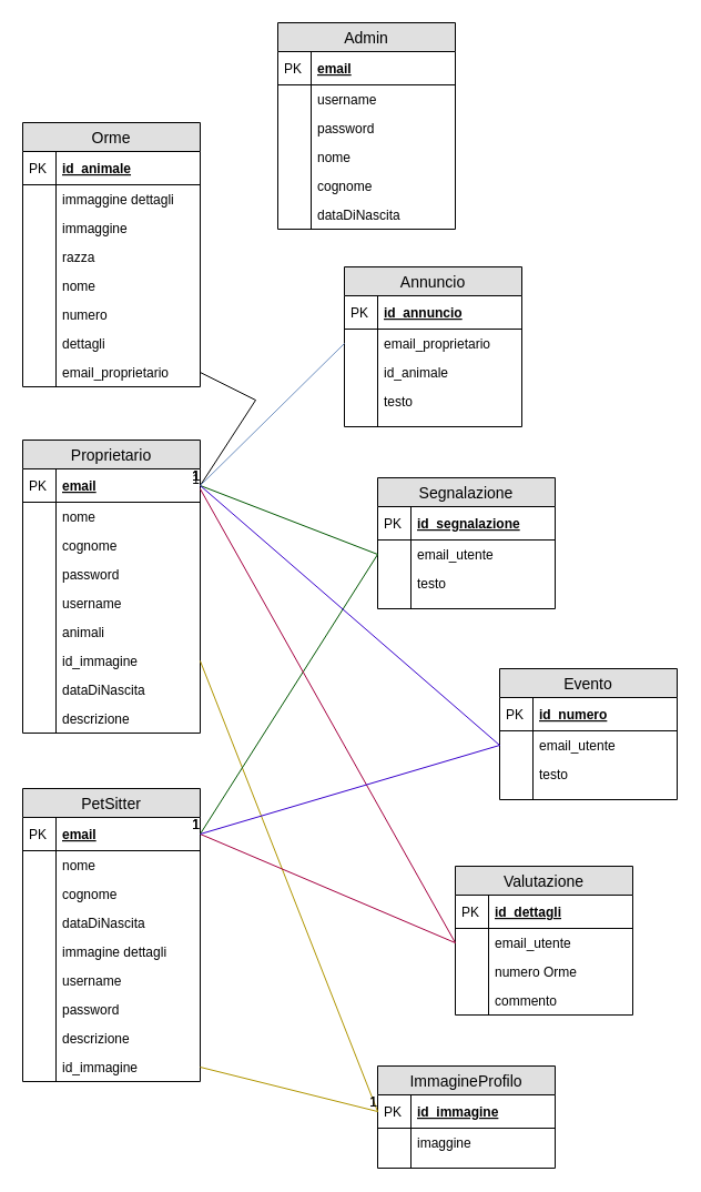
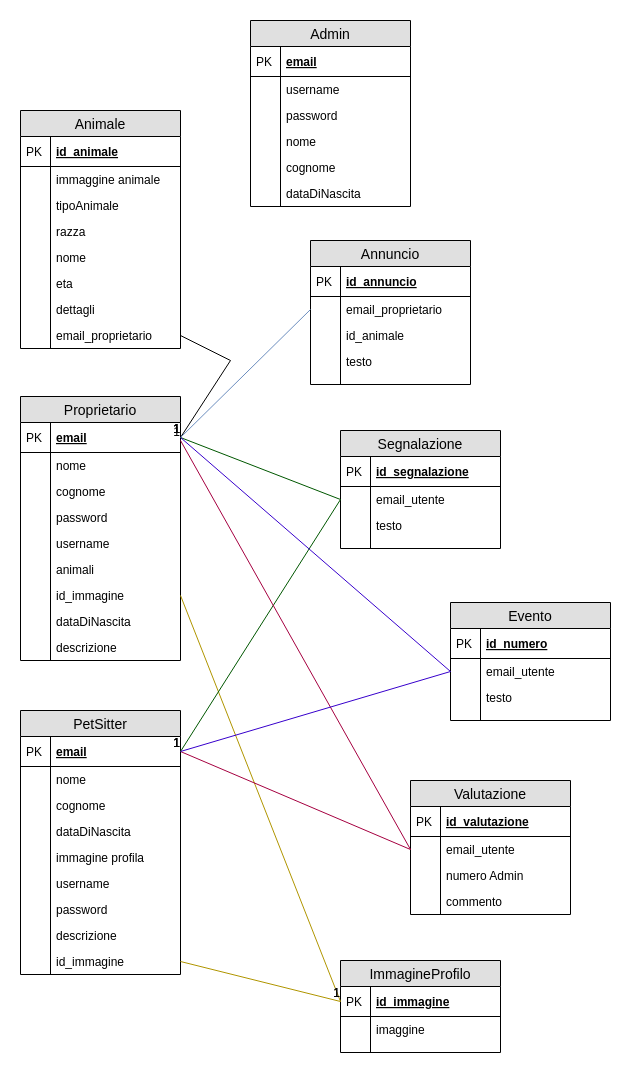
- <mxCell id="32" value="Orme" style="swimlane;fontStyle=0;childLayout=stackLayout;horizontal=1;startSize=26;fillColor=#e0e0e0;horizontalStack=0;resizeParent=1;resizeParentMax=0;resizeLast=0;collapsible=1;marginBottom=0;swimlaneFillColor=#ffffff;align=center;fontSize=14;" parent="1" vertex="1"><mxGeometry x="20" y="110" width="160" height="238" as="geometry" /></mxCell>
+ <mxCell id="32" value="Animale" style="swimlane;fontStyle=0;childLayout=stackLayout;horizontal=1;startSize=26;fillColor=#e0e0e0;horizontalStack=0;resizeParent=1;resizeParentMax=0;resizeLast=0;collapsible=1;marginBottom=0;swimlaneFillColor=#ffffff;align=center;fontSize=14;" parent="1" vertex="1"><mxGeometry x="20" y="110" width="160" height="238" as="geometry" /></mxCell>
- <mxCell id="35" value="immaggine dettagli&#10;" style="shape=partialRectangle;top=0;left=0;right=0;bottom=0;align=left;verticalAlign=top;fillColor=none;spacingLeft=34;spacingRight=4;overflow=hidden;rotatable=0;points=[[0,0.5],[1,0.5]];portConstraint=eastwest;dropTarget=0;fontSize=12;" parent="32" vertex="1"><mxGeometry y="56" width="160" height="26" as="geometry" /></mxCell>
+ <mxCell id="35" value="immaggine animale&#10;" style="shape=partialRectangle;top=0;left=0;right=0;bottom=0;align=left;verticalAlign=top;fillColor=none;spacingLeft=34;spacingRight=4;overflow=hidden;rotatable=0;points=[[0,0.5],[1,0.5]];portConstraint=eastwest;dropTarget=0;fontSize=12;" parent="32" vertex="1"><mxGeometry y="56" width="160" height="26" as="geometry" /></mxCell>
- <mxCell id="37" value="immaggine" style="shape=partialRectangle;top=0;left=0;right=0;bottom=0;align=left;verticalAlign=top;fillColor=none;spacingLeft=34;spacingRight=4;overflow=hidden;rotatable=0;points=[[0,0.5],[1,0.5]];portConstraint=eastwest;dropTarget=0;fontSize=12;" parent="32" vertex="1"><mxGeometry y="82" width="160" height="26" as="geometry" /></mxCell>
+ <mxCell id="37" value="tipoAnimale" style="shape=partialRectangle;top=0;left=0;right=0;bottom=0;align=left;verticalAlign=top;fillColor=none;spacingLeft=34;spacingRight=4;overflow=hidden;rotatable=0;points=[[0,0.5],[1,0.5]];portConstraint=eastwest;dropTarget=0;fontSize=12;" parent="32" vertex="1"><mxGeometry y="82" width="160" height="26" as="geometry" /></mxCell>
- <mxCell id="43" value="numero" style="shape=partialRectangle;top=0;left=0;right=0;bottom=0;align=left;verticalAlign=top;fillColor=none;spacingLeft=34;spacingRight=4;overflow=hidden;rotatable=0;points=[[0,0.5],[1,0.5]];portConstraint=eastwest;dropTarget=0;fontSize=12;" parent="32" vertex="1"><mxGeometry y="160" width="160" height="26" as="geometry" /></mxCell>
+ <mxCell id="43" value="eta" style="shape=partialRectangle;top=0;left=0;right=0;bottom=0;align=left;verticalAlign=top;fillColor=none;spacingLeft=34;spacingRight=4;overflow=hidden;rotatable=0;points=[[0,0.5],[1,0.5]];portConstraint=eastwest;dropTarget=0;fontSize=12;" parent="32" vertex="1"><mxGeometry y="160" width="160" height="26" as="geometry" /></mxCell>
- <mxCell id="88" value="id_dettagli" style="shape=partialRectangle;top=0;left=0;right=0;bottom=1;align=left;verticalAlign=middle;fillColor=none;spacingLeft=34;spacingRight=4;overflow=hidden;rotatable=0;points=[[0,0.5],[1,0.5]];portConstraint=eastwest;dropTarget=0;fontStyle=5;fontSize=12;" parent="87" vertex="1"><mxGeometry y="26" width="160" height="30" as="geometry" /></mxCell>
+ <mxCell id="88" value="id_valutazione" style="shape=partialRectangle;top=0;left=0;right=0;bottom=1;align=left;verticalAlign=middle;fillColor=none;spacingLeft=34;spacingRight=4;overflow=hidden;rotatable=0;points=[[0,0.5],[1,0.5]];portConstraint=eastwest;dropTarget=0;fontStyle=5;fontSize=12;" parent="87" vertex="1"><mxGeometry y="26" width="160" height="30" as="geometry" /></mxCell>
- <mxCell id="105" value="immagine dettagli&#10;" style="shape=partialRectangle;top=0;left=0;right=0;bottom=0;align=left;verticalAlign=top;fillColor=none;spacingLeft=34;spacingRight=4;overflow=hidden;rotatable=0;points=[[0,0.5],[1,0.5]];portConstraint=eastwest;dropTarget=0;fontSize=12;" parent="96" vertex="1"><mxGeometry y="134" width="160" height="26" as="geometry" /></mxCell>
+ <mxCell id="105" value="immagine profila&#10;" style="shape=partialRectangle;top=0;left=0;right=0;bottom=0;align=left;verticalAlign=top;fillColor=none;spacingLeft=34;spacingRight=4;overflow=hidden;rotatable=0;points=[[0,0.5],[1,0.5]];portConstraint=eastwest;dropTarget=0;fontSize=12;" parent="96" vertex="1"><mxGeometry y="134" width="160" height="26" as="geometry" /></mxCell>
- <mxCell id="92" value="numero Orme" style="shape=partialRectangle;top=0;left=0;right=0;bottom=0;align=left;verticalAlign=top;fillColor=none;spacingLeft=34;spacingRight=4;overflow=hidden;rotatable=0;points=[[0,0.5],[1,0.5]];portConstraint=eastwest;dropTarget=0;fontSize=12;" parent="87" vertex="1"><mxGeometry y="82" width="160" height="26" as="geometry" /></mxCell>
+ <mxCell id="92" value="numero Admin" style="shape=partialRectangle;top=0;left=0;right=0;bottom=0;align=left;verticalAlign=top;fillColor=none;spacingLeft=34;spacingRight=4;overflow=hidden;rotatable=0;points=[[0,0.5],[1,0.5]];portConstraint=eastwest;dropTarget=0;fontSize=12;" parent="87" vertex="1"><mxGeometry y="82" width="160" height="26" as="geometry" /></mxCell>
